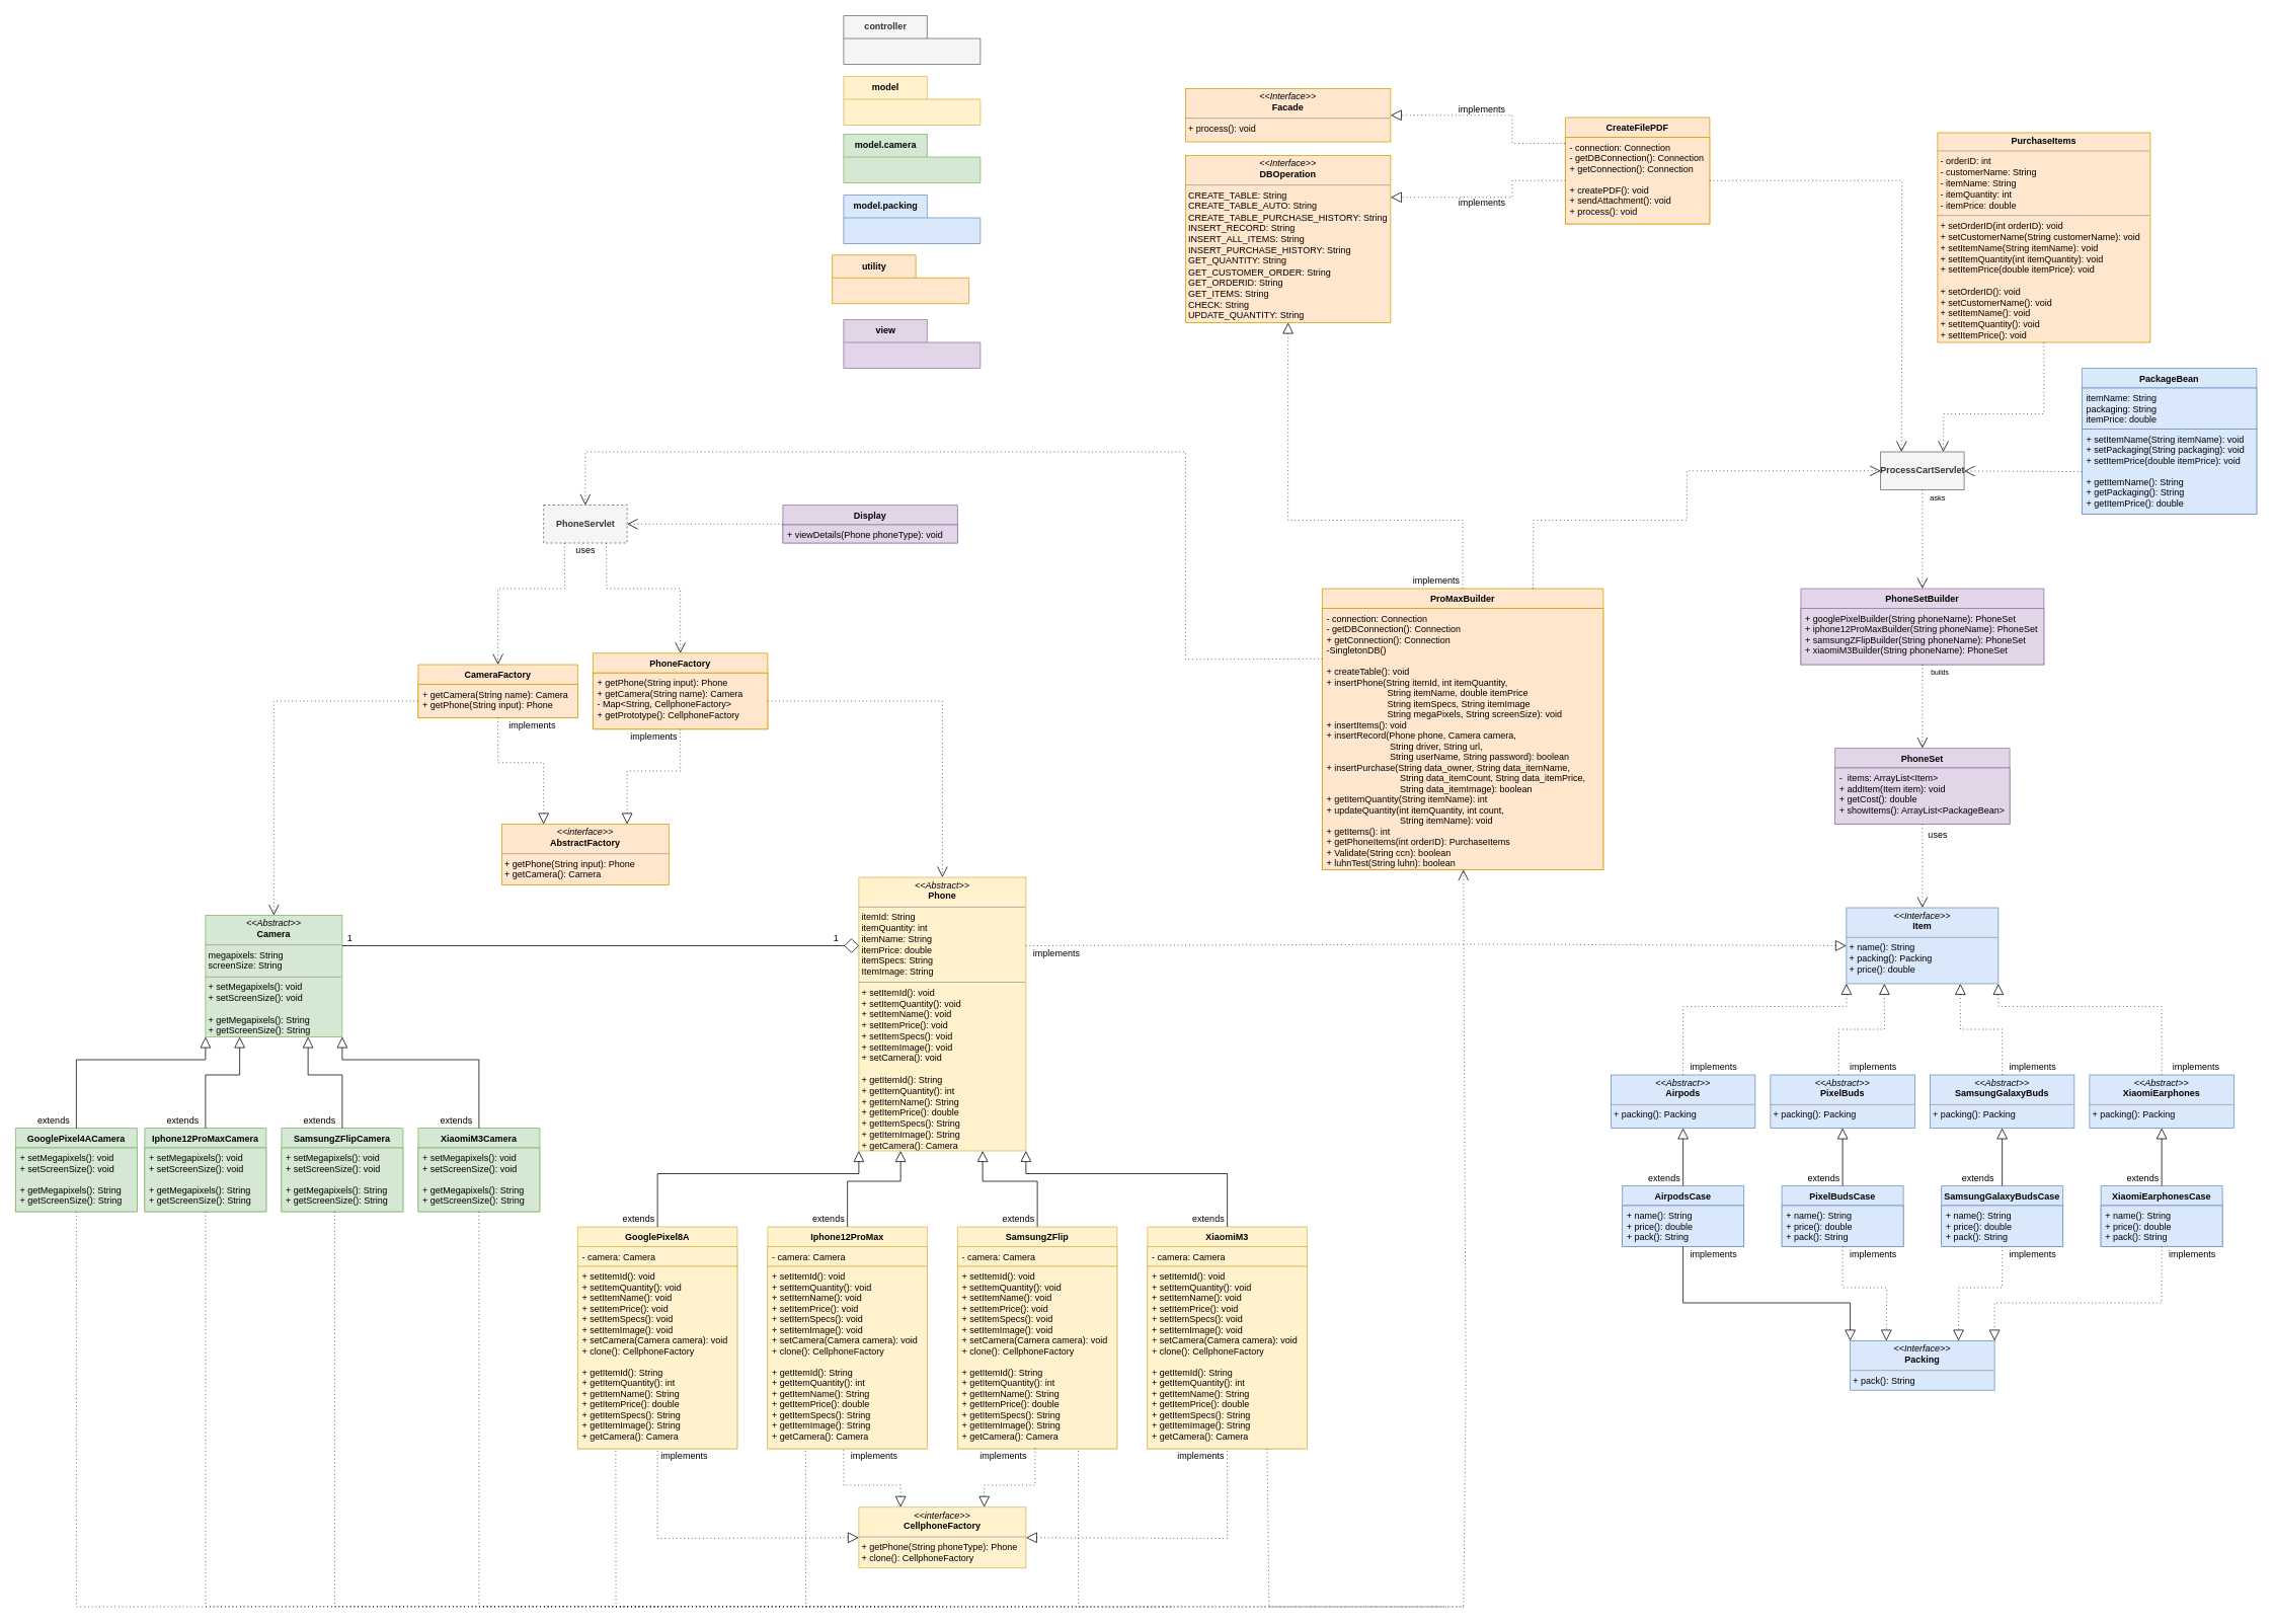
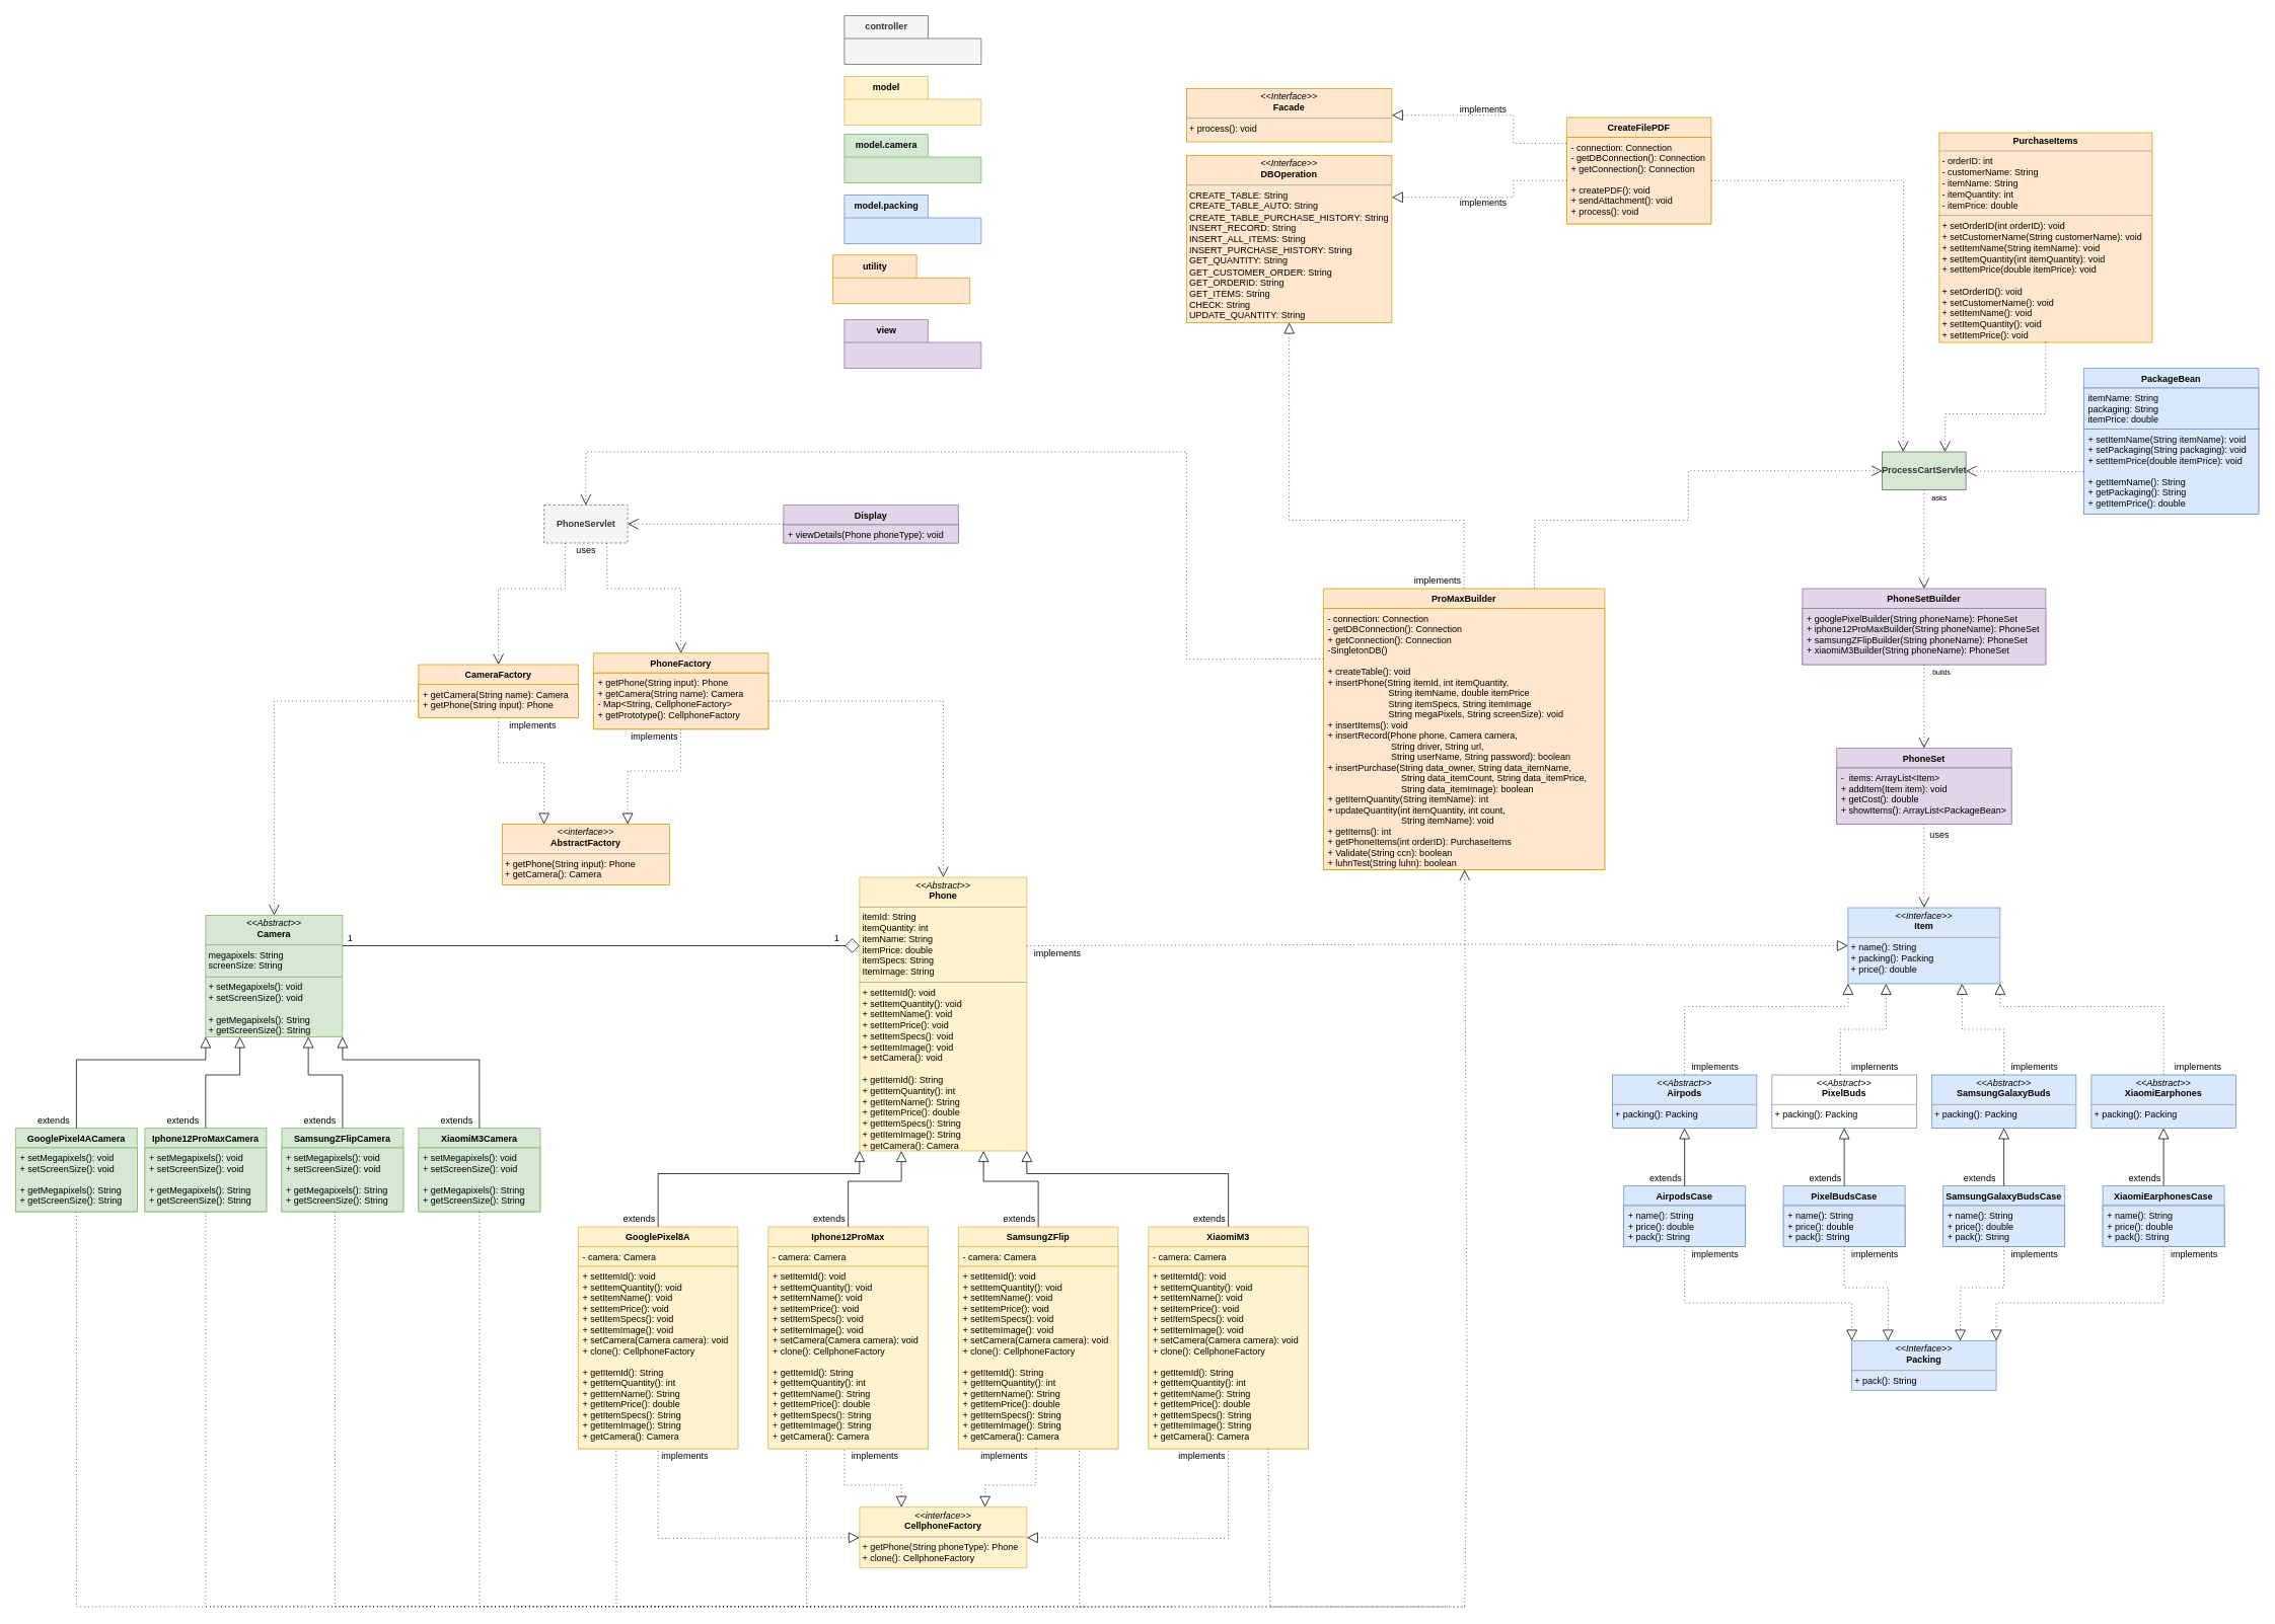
- <mxCell id="94" value="&lt;b&gt;ProcessCartServlet&lt;/b&gt;" style="html=1;fillColor=#f5f5f5;strokeColor=#666666;fontColor=#333333;" parent="1" vertex="1"><mxGeometry x="2475" y="594" width="110" height="50" as="geometry" /></mxCell>
+ <mxCell id="94" value="&lt;b&gt;ProcessCartServlet&lt;/b&gt;" style="html=1;fillColor=#d5e8d4;strokeColor=#666666;fontColor=#333333;" parent="1" vertex="1"><mxGeometry x="2475" y="594" width="110" height="50" as="geometry" /></mxCell>
- <mxCell id="46" value="&lt;p style=&quot;margin: 0px ; margin-top: 4px ; text-align: center&quot;&gt;&lt;i&gt;&amp;lt;&amp;lt;Abstract&amp;gt;&amp;gt;&lt;/i&gt;&lt;br&gt;&lt;b&gt;PixelBuds&lt;/b&gt;&lt;/p&gt;&lt;hr size=&quot;1&quot;&gt;&lt;p style=&quot;margin: 0px ; margin-left: 4px&quot;&gt;+ packing(): Packing&lt;br&gt;&lt;/p&gt;" style="verticalAlign=top;align=left;overflow=fill;fontSize=12;fontFamily=Helvetica;html=1;fillColor=#dae8fc;strokeColor=#6c8ebf;" parent="1" vertex="1"><mxGeometry x="2330" y="1414" width="190" height="70" as="geometry" /></mxCell>
+ <mxCell id="46" value="&lt;p style=&quot;margin: 0px ; margin-top: 4px ; text-align: center&quot;&gt;&lt;i&gt;&amp;lt;&amp;lt;Abstract&amp;gt;&amp;gt;&lt;/i&gt;&lt;br&gt;&lt;b&gt;PixelBuds&lt;/b&gt;&lt;/p&gt;&lt;hr size=&quot;1&quot;&gt;&lt;p style=&quot;margin: 0px ; margin-left: 4px&quot;&gt;+ packing(): Packing&lt;br&gt;&lt;/p&gt;" style="verticalAlign=top;align=left;overflow=fill;fontSize=12;fontFamily=Helvetica;html=1;fillColor=#ffffff;strokeColor=#6c8ebf;" parent="1" vertex="1"><mxGeometry x="2330" y="1414" width="190" height="70" as="geometry" /></mxCell>
- <mxCell id="68" value="" style="endArrow=block;dashed=0;endFill=0;endSize=12;html=1;dashPattern=1 4;strokeColor=#000000;entryX=0;entryY=0;entryDx=0;entryDy=0;rounded=0;exitX=0.5;exitY=1;exitDx=0;exitDy=0;" parent="1" source="42" target="56" edge="1"><mxGeometry width="160" relative="1" as="geometry"><mxPoint x="2210" y="1664" as="sourcePoint" /><mxPoint x="2280.5" y="1778" as="targetPoint" /><Array as="points"><mxPoint x="2215" y="1714" /><mxPoint x="2435" y="1714" /></Array></mxGeometry></mxCell>
+ <mxCell id="68" value="" style="endArrow=block;dashed=1;endFill=0;endSize=12;html=1;dashPattern=1 4;strokeColor=#000000;entryX=0;entryY=0;entryDx=0;entryDy=0;rounded=0;exitX=0.5;exitY=1;exitDx=0;exitDy=0;" parent="1" source="42" target="56" edge="1"><mxGeometry width="160" relative="1" as="geometry"><mxPoint x="2210" y="1664" as="sourcePoint" /><mxPoint x="2280.5" y="1778" as="targetPoint" /><Array as="points"><mxPoint x="2215" y="1714" /><mxPoint x="2435" y="1714" /></Array></mxGeometry></mxCell>
